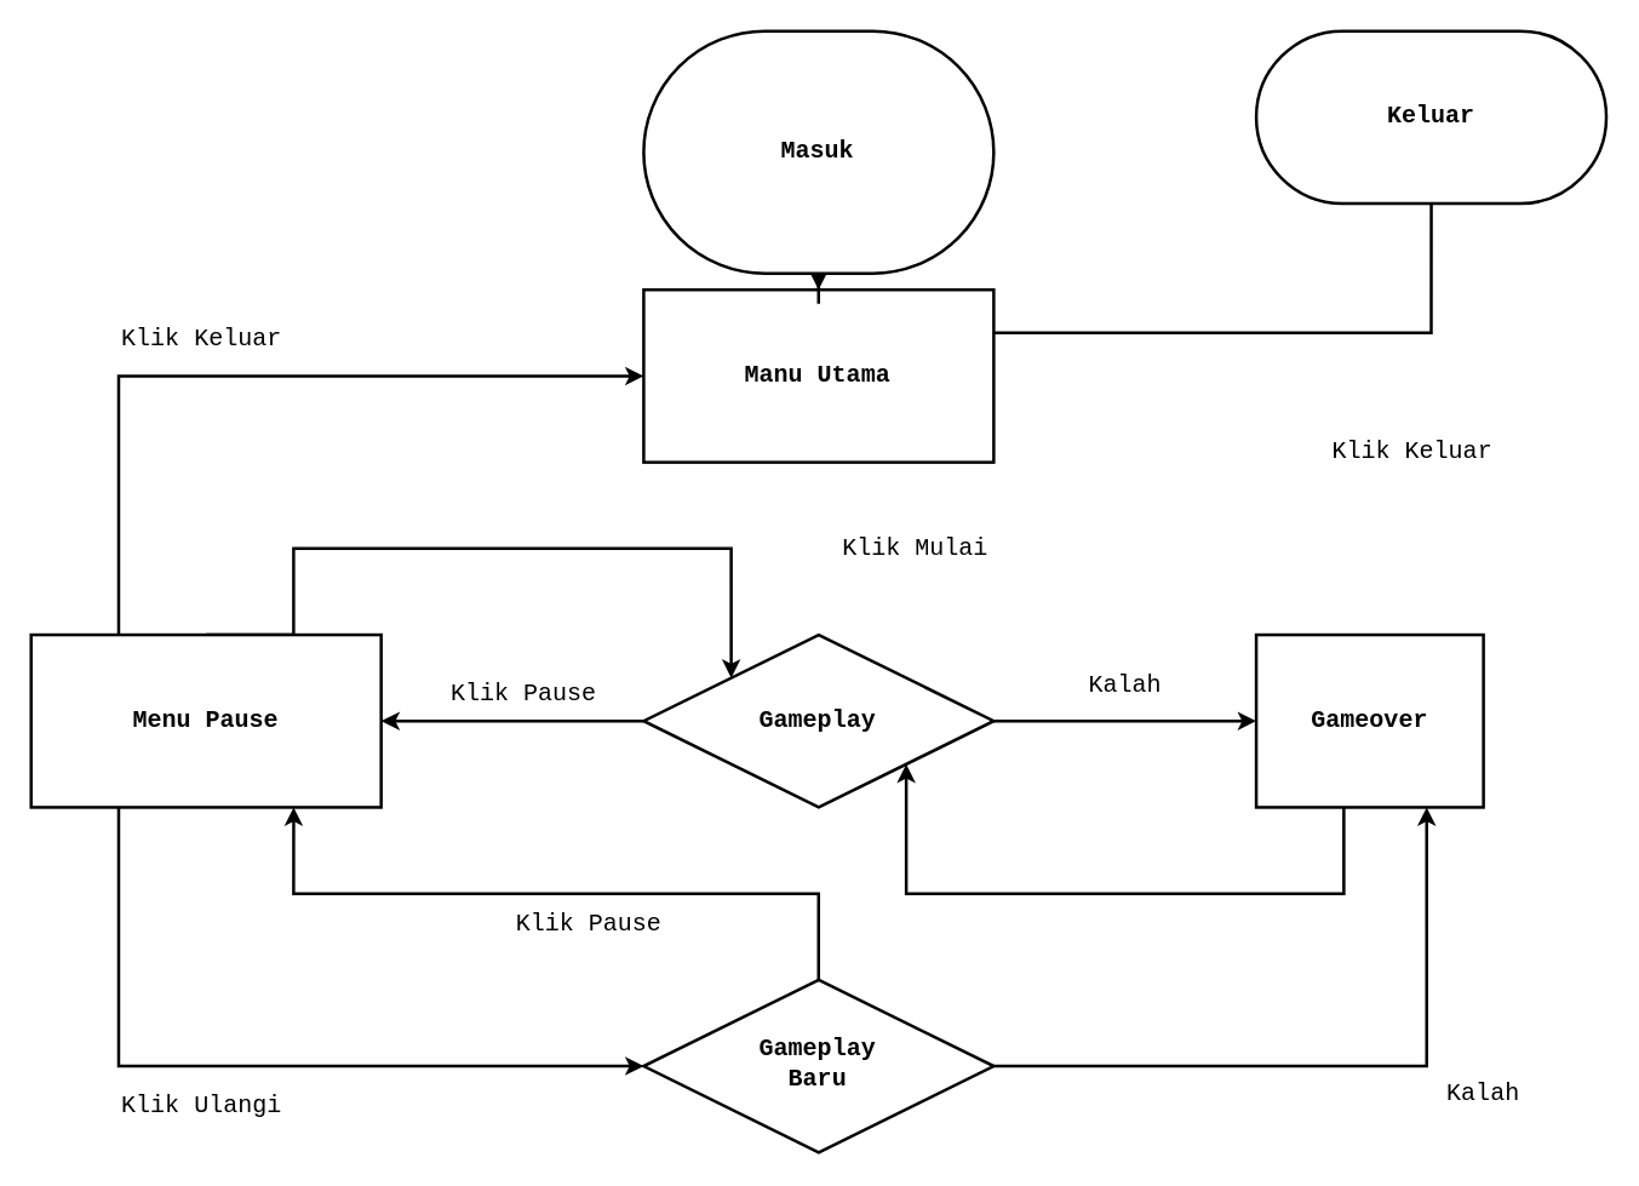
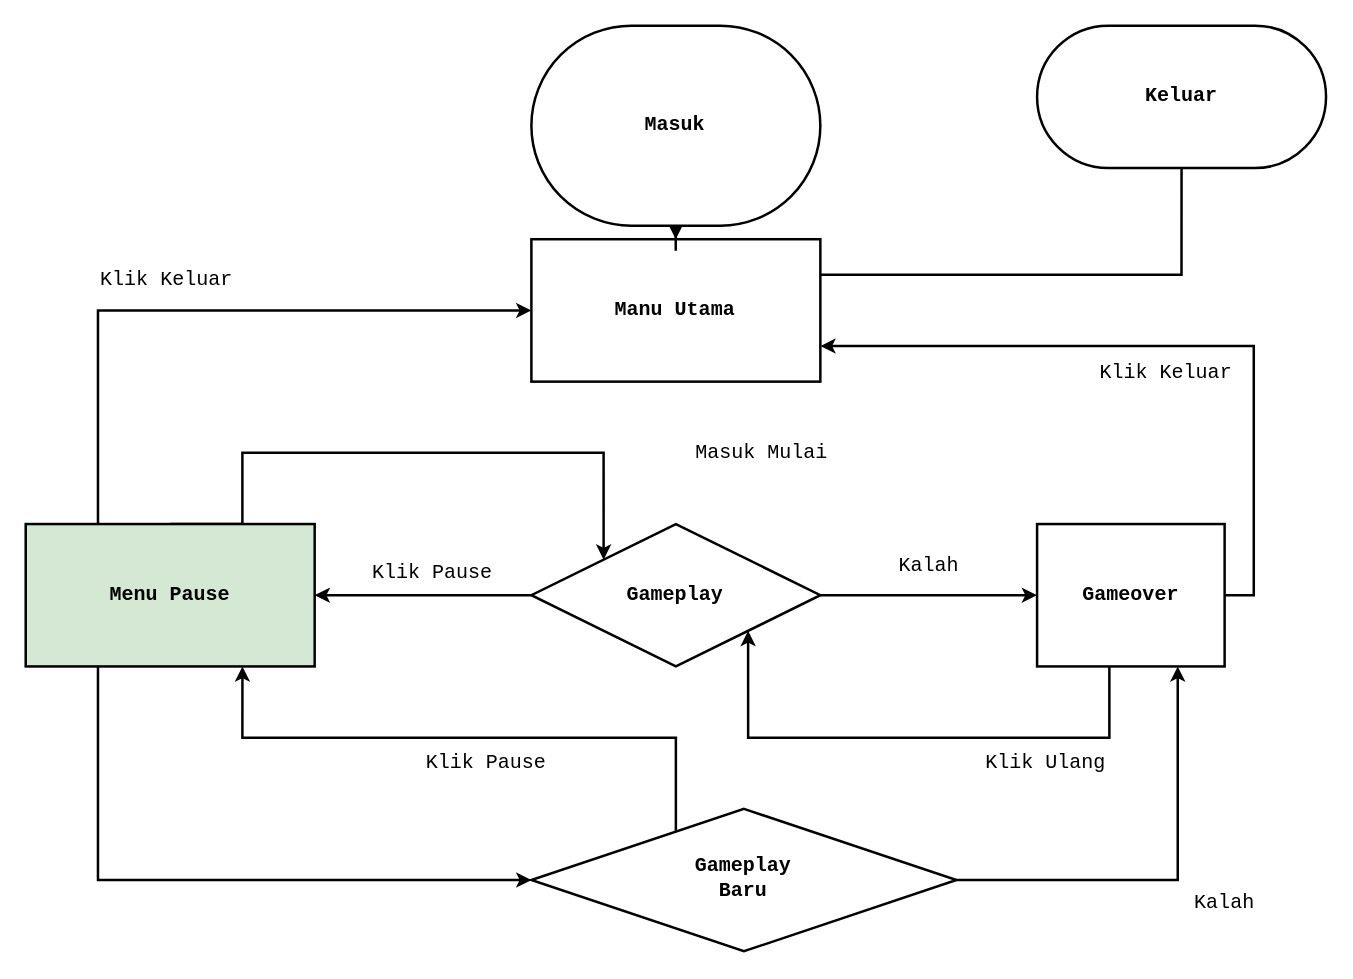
+ <mxCell id="9" style="edgeStyle=orthogonalEdgeStyle;rounded=0;orthogonalLoop=1;jettySize=auto;html=1;entryX=1;entryY=0.75;entryDx=0;entryDy=0;fontFamily=Courier New;fontSize=16;strokeWidth=2;" edge="1" parent="1" source="11" target="2"><mxGeometry relative="1" as="geometry"><Array as="points"><mxPoint x="1002.222" y="276.26" /></Array></mxGeometry></mxCell>
- <mxCell id="4" value="Klik Mulai" style="text;html=1;strokeColor=none;fillColor=none;align=left;verticalAlign=middle;whiteSpace=wrap;rounded=0;fontFamily=Courier New;fontSize=16;" vertex="1" parent="1"><mxGeometry x="554.444" y="333.206" width="158.889" height="56.947" as="geometry" /></mxCell>
+ <mxCell id="4" value="Masuk Mulai" style="text;html=1;strokeColor=none;fillColor=none;align=left;verticalAlign=middle;whiteSpace=wrap;rounded=0;fontFamily=Courier New;fontSize=16;" vertex="1" parent="1"><mxGeometry x="554.444" y="333.206" width="158.889" height="56.947" as="geometry" /></mxCell>
- <mxCell id="18" value="&lt;b style=&quot;font-family: &amp;#34;helvetica&amp;#34; ; font-size: 12px&quot;&gt;&lt;font face=&quot;Courier New&quot; style=&quot;font-size: 16px&quot;&gt;Menu Pause&lt;/font&gt;&lt;/b&gt;" style="rounded=0;whiteSpace=wrap;html=1;fontFamily=Courier New;fontSize=16;strokeWidth=2;" vertex="1" parent="1"><mxGeometry x="20" y="418.626" width="231.111" height="113.893" as="geometry" /></mxCell>
+ <mxCell id="18" value="&lt;b style=&quot;font-family: &amp;#34;helvetica&amp;#34; ; font-size: 12px&quot;&gt;&lt;font face=&quot;Courier New&quot; style=&quot;font-size: 16px&quot;&gt;Menu Pause&lt;/font&gt;&lt;/b&gt;" style="rounded=0;whiteSpace=wrap;html=1;fontFamily=Courier New;fontSize=16;strokeWidth=2;fillColor=#d5e8d4;" vertex="1" parent="1"><mxGeometry x="20" y="418.626" width="231.111" height="113.893" as="geometry" /></mxCell>
+ <mxCell id="15" value="Klik Ulang" style="text;html=1;strokeColor=none;fillColor=none;align=right;verticalAlign=middle;whiteSpace=wrap;rounded=0;fontFamily=Courier New;fontSize=16;" vertex="1" parent="1"><mxGeometry x="713.33" y="589.47" width="173.33" height="40.53" as="geometry" /></mxCell>
- <mxCell id="23" value="&lt;b style=&quot;font-family: &amp;#34;helvetica&amp;#34; ; font-size: 12px&quot;&gt;&lt;font face=&quot;Courier New&quot; style=&quot;font-size: 16px&quot;&gt;Gameplay&lt;br&gt;Baru&lt;/font&gt;&lt;/b&gt;" style="rhombus;whiteSpace=wrap;html=1;fontFamily=Courier New;fontSize=16;strokeWidth=2;" vertex="1" parent="1"><mxGeometry x="424.444" y="646.412" width="231.111" height="113.893" as="geometry" /></mxCell>
+ <mxCell id="23" value="&lt;b style=&quot;font-family: &amp;#34;helvetica&amp;#34; ; font-size: 12px&quot;&gt;&lt;font face=&quot;Courier New&quot; style=&quot;font-size: 16px&quot;&gt;Gameplay&lt;br&gt;Baru&lt;/font&gt;&lt;/b&gt;" style="rhombus;whiteSpace=wrap;html=1;fontFamily=Courier New;fontSize=16;strokeWidth=2;" vertex="1" parent="1"><mxGeometry x="424.444" y="646.412" width="340" height="113.893" as="geometry" /></mxCell>
- <mxCell id="26" value="Klik Ulangi" style="text;html=1;strokeColor=none;fillColor=none;align=left;verticalAlign=middle;whiteSpace=wrap;rounded=0;fontFamily=Courier New;fontSize=16;" vertex="1" parent="1"><mxGeometry x="77.78" y="709.05" width="216.67" height="40.95" as="geometry" /></mxCell>
